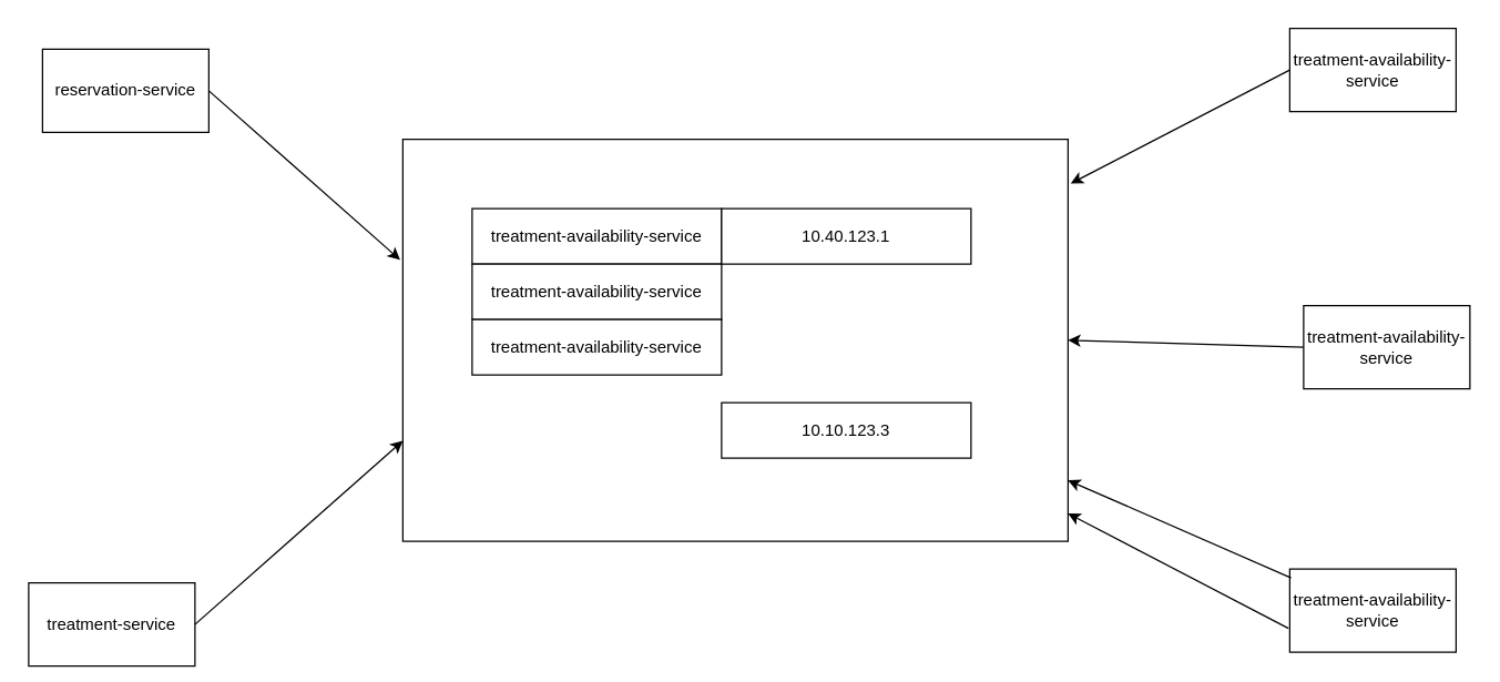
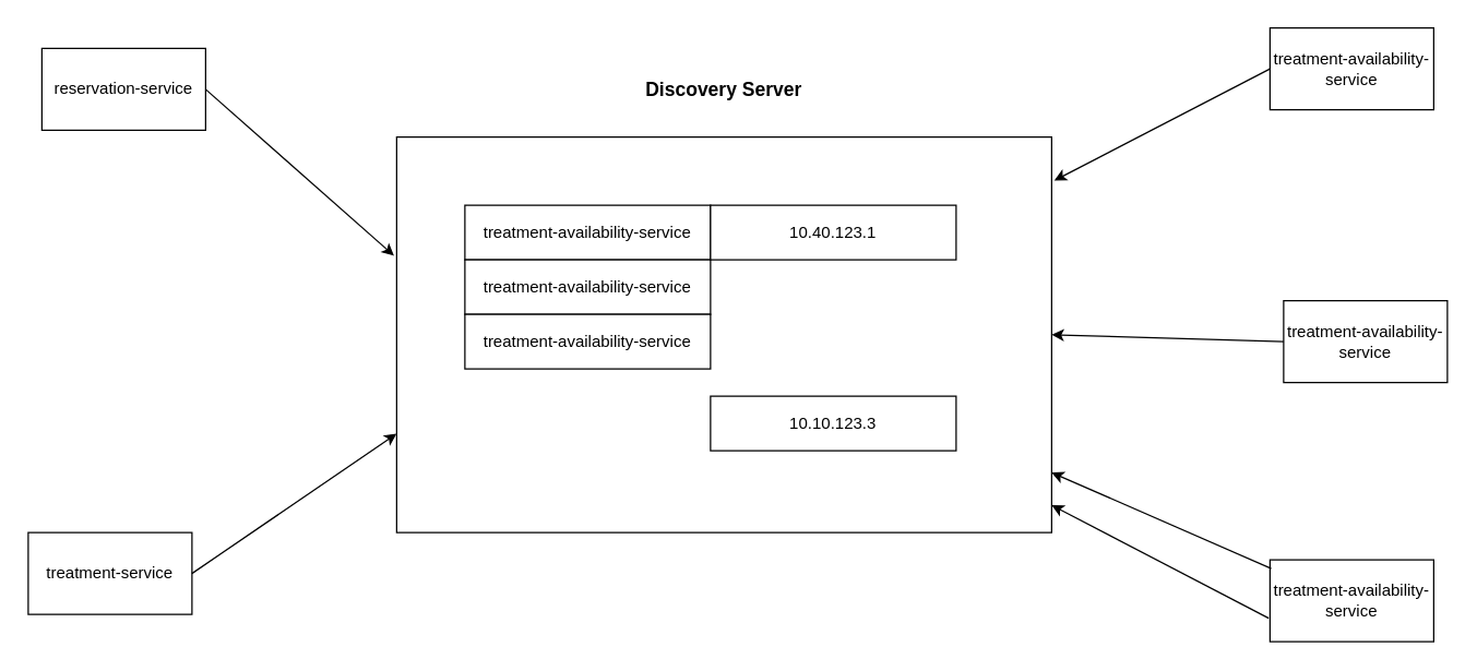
+ <mxCell id="19" value="Discovery Server" style="text;html=1;strokeColor=none;fillColor=none;align=center;verticalAlign=middle;whiteSpace=wrap;rounded=0;fontStyle=1;fontSize=14;" vertex="1" parent="1"><mxGeometry x="465" y="50" width="130" height="30" as="geometry" /></mxCell>
- <mxCell id="5" value="treatment-service" style="rounded=0;whiteSpace=wrap;html=1;" vertex="1" parent="1"><mxGeometry x="20" y="420" width="120" height="60" as="geometry" /></mxCell>
+ <mxCell id="5" value="treatment-service" style="rounded=0;whiteSpace=wrap;html=1;" vertex="1" parent="1"><mxGeometry x="20" y="390" width="120" height="60" as="geometry" /></mxCell>
